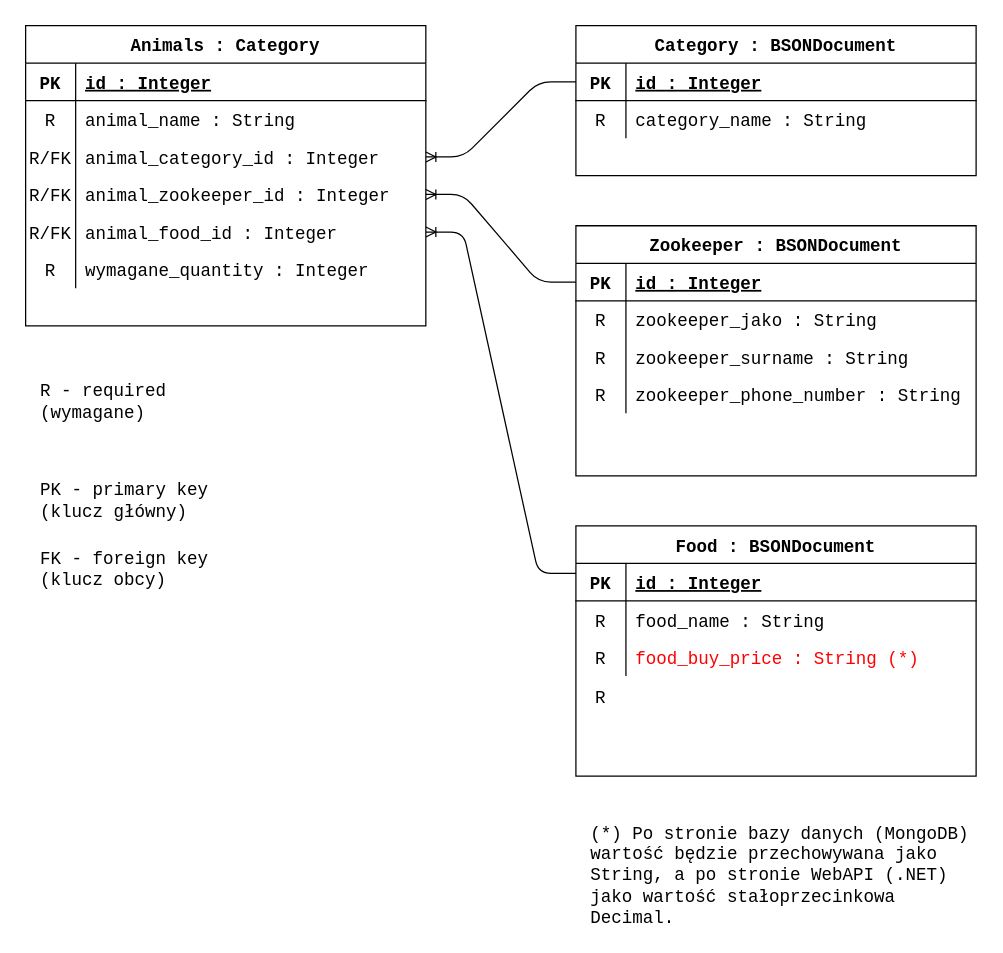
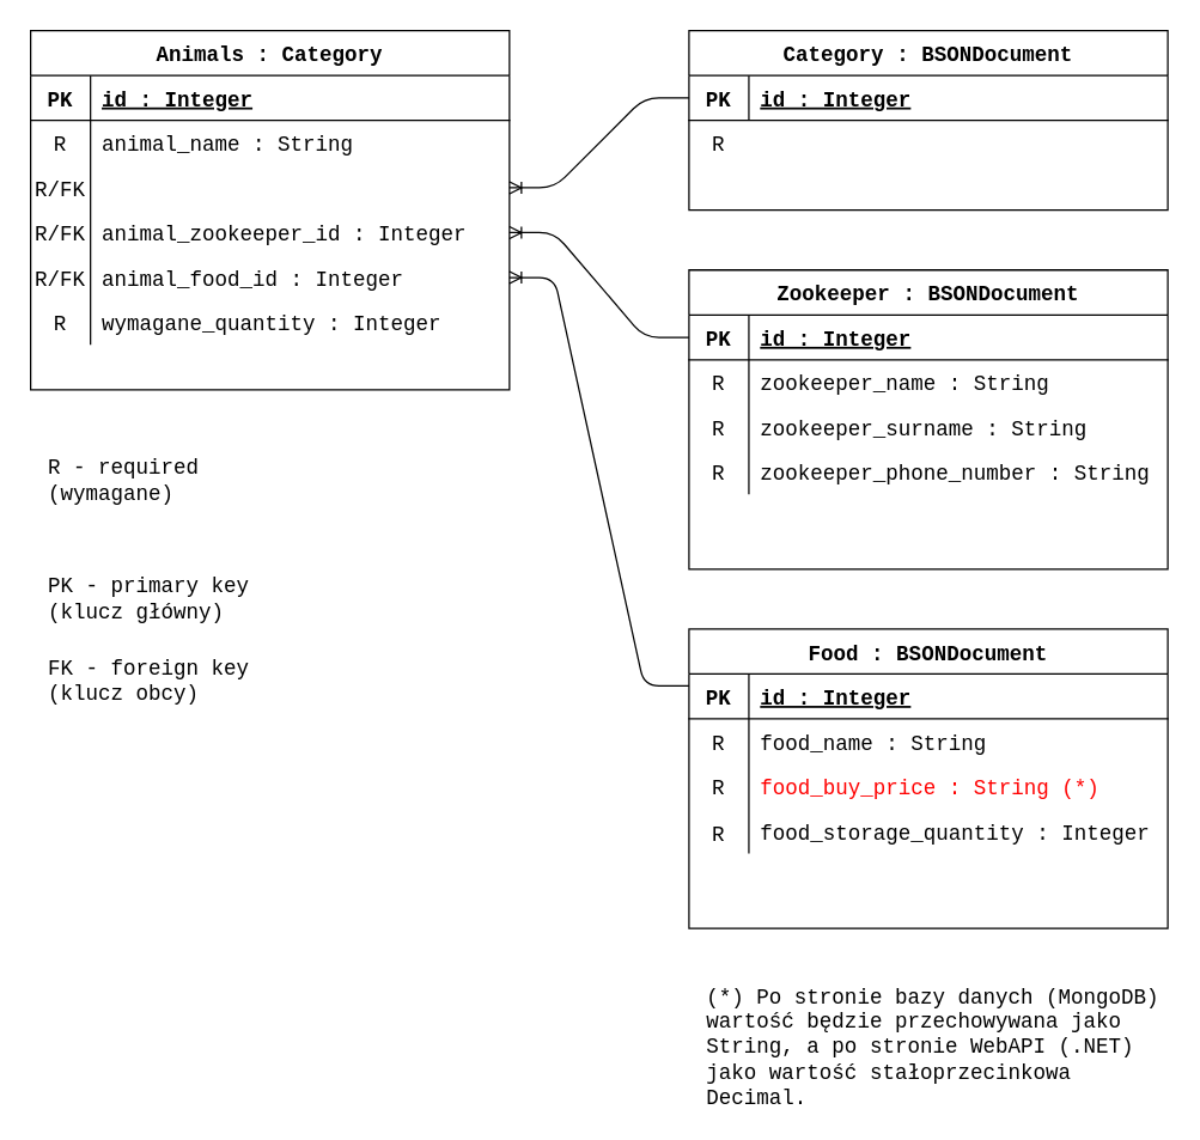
- <mxCell id="21" value="category_name : String" style="shape=partialRectangle;connectable=0;fillColor=none;top=0;left=0;bottom=0;right=0;align=left;spacingLeft=6;overflow=hidden;fontFamily=Courier New;fontSize=14;" parent="19" vertex="1"><mxGeometry x="40" width="280" height="30" as="geometry" /></mxCell>
- <mxCell id="48" value="animal_category_id : Integer" style="shape=partialRectangle;connectable=0;fillColor=none;top=0;left=0;bottom=0;right=0;align=left;spacingLeft=6;overflow=hidden;fontFamily=Courier New;fontSize=14;" parent="46" vertex="1"><mxGeometry x="40" width="280" height="30" as="geometry" /></mxCell>
- <mxCell id="8" value="zookeeper_jako : String" style="shape=partialRectangle;connectable=0;fillColor=none;top=0;left=0;bottom=0;right=0;align=left;spacingLeft=6;overflow=hidden;fontFamily=Courier New;fontSize=14;" parent="6" vertex="1"><mxGeometry x="40" width="280" height="30" as="geometry" /></mxCell>
+ <mxCell id="8" value="zookeeper_name : String" style="shape=partialRectangle;connectable=0;fillColor=none;top=0;left=0;bottom=0;right=0;align=left;spacingLeft=6;overflow=hidden;fontFamily=Courier New;fontSize=14;" parent="6" vertex="1"><mxGeometry x="40" width="280" height="30" as="geometry" /></mxCell>
+ <mxCell id="35" value="food_storage_quantity : Integer" style="shape=partialRectangle;connectable=0;fillColor=none;top=0;left=0;bottom=0;right=0;align=left;spacingLeft=6;overflow=hidden;fontFamily=Courier New;fontSize=14;" parent="33" vertex="1"><mxGeometry x="40" width="280" height="30" as="geometry" /></mxCell>
